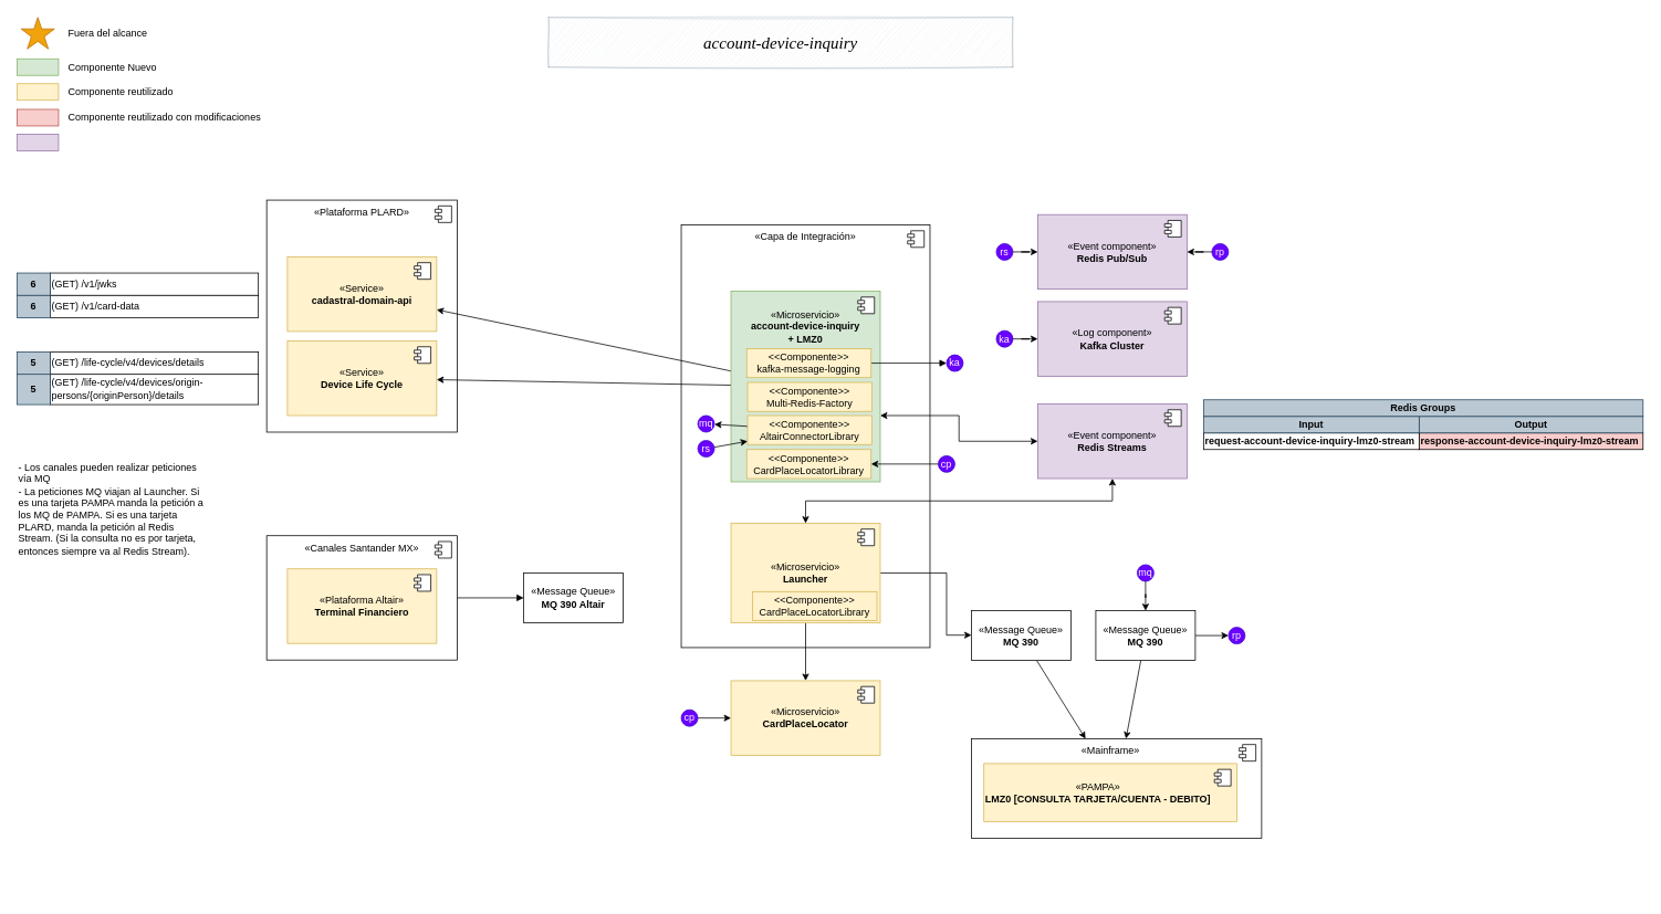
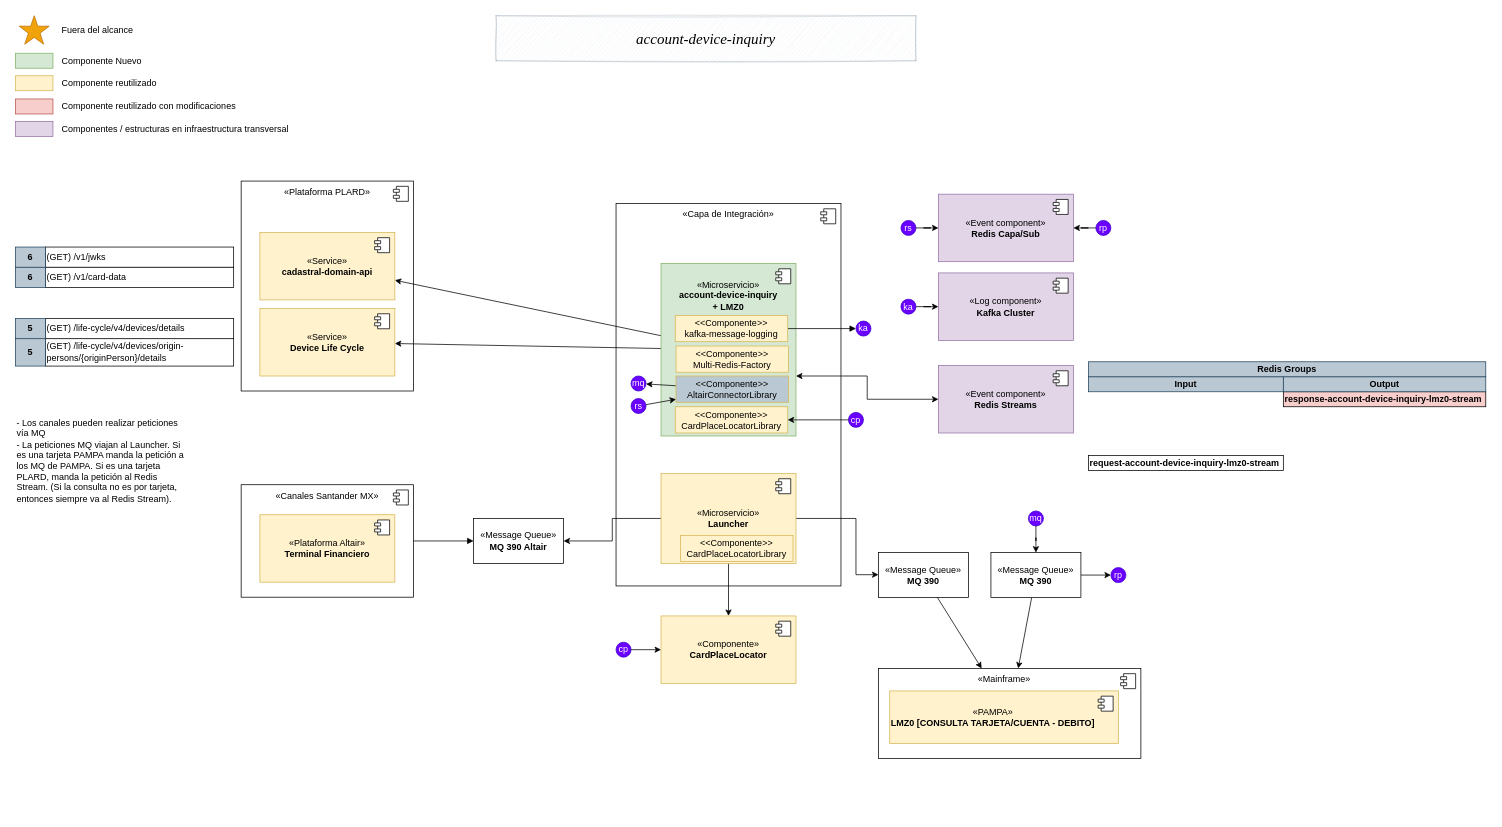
+ <mxCell id="19" value="Componentes / estructuras en infraestructura transversal" style="text;html=1;strokeColor=none;fillColor=none;align=left;verticalAlign=middle;whiteSpace=wrap;rounded=0;" parent="1" vertex="1"><mxGeometry x="80" y="161.5" width="350" height="20" as="geometry" /></mxCell>
- <mxCell id="84" value="&lt;div&gt;«Event component»&lt;b&gt;&lt;br&gt;&lt;/b&gt;&lt;/div&gt;&lt;div&gt;&lt;b&gt;Redis Pub/Sub&lt;/b&gt;&lt;/div&gt;" style="html=1;dropTarget=0;whiteSpace=wrap;fillColor=#e1d5e7;strokeColor=#9673a6;" parent="1" vertex="1"><mxGeometry x="1251" y="258.5" width="180" height="90" as="geometry" /></mxCell>
+ <mxCell id="84" value="&lt;div&gt;«Event component»&lt;b&gt;&lt;br&gt;&lt;/b&gt;&lt;/div&gt;&lt;div&gt;&lt;b&gt;Redis Capa/Sub&lt;/b&gt;&lt;/div&gt;" style="html=1;dropTarget=0;whiteSpace=wrap;fillColor=#e1d5e7;strokeColor=#9673a6;" parent="1" vertex="1"><mxGeometry x="1251" y="258.5" width="180" height="90" as="geometry" /></mxCell>
- <mxCell id="72" value="&amp;lt;&amp;lt;Componente&amp;gt;&amp;gt;&lt;div&gt;AltairConnectorLibrary&lt;/div&gt;" style="rounded=0;whiteSpace=wrap;html=1;fillColor=#fff2cc;strokeColor=#d6b656;" parent="1" vertex="1"><mxGeometry x="901" y="501" width="150" height="35" as="geometry" /></mxCell>
+ <mxCell id="72" value="&amp;lt;&amp;lt;Componente&amp;gt;&amp;gt;&lt;div&gt;AltairConnectorLibrary&lt;/div&gt;" style="rounded=0;whiteSpace=wrap;html=1;fillColor=#bac8d3;strokeColor=#d6b656;" parent="1" vertex="1"><mxGeometry x="901" y="501" width="150" height="35" as="geometry" /></mxCell>
- <mxCell id="60" value="&lt;font style=&quot;color: rgb(0, 0, 0);&quot;&gt;&lt;b style=&quot;font-size: 12px; text-align: center;&quot;&gt;request-&lt;/b&gt;&lt;b style=&quot;font-size: 12px; text-align: center;&quot;&gt;account-device-inquiry&lt;/b&gt;&lt;b style=&quot;font-size: 12px; text-align: center;&quot;&gt;-lmz0&lt;/b&gt;&lt;b style=&quot;font-size: 12px;&quot;&gt;-stream&lt;/b&gt;&lt;/font&gt;" style="rounded=0;whiteSpace=wrap;html=1;align=left;fontSize=11;" parent="1" vertex="1"><mxGeometry x="1451" y="522" width="260" height="20" as="geometry" /></mxCell>
+ <mxCell id="60" value="&lt;font style=&quot;color: rgb(0, 0, 0);&quot;&gt;&lt;b style=&quot;font-size: 12px; text-align: center;&quot;&gt;request-&lt;/b&gt;&lt;b style=&quot;font-size: 12px; text-align: center;&quot;&gt;account-device-inquiry&lt;/b&gt;&lt;b style=&quot;font-size: 12px; text-align: center;&quot;&gt;-lmz0&lt;/b&gt;&lt;b style=&quot;font-size: 12px;&quot;&gt;-stream&lt;/b&gt;&lt;/font&gt;" style="rounded=0;whiteSpace=wrap;html=1;align=left;fontSize=11;" parent="1" vertex="1"><mxGeometry x="1451" y="607" width="260" height="20" as="geometry" /></mxCell>
- <mxCell id="31" style="edgeStyle=orthogonalEdgeStyle;rounded=0;orthogonalLoop=1;jettySize=auto;html=1;startArrow=classic;startFill=1;exitX=0.5;exitY=0;exitDx=0;exitDy=0;" parent="1" source="29" target="42" edge="1"><mxGeometry relative="1" as="geometry"><mxPoint x="1031" y="554" as="sourcePoint" /></mxGeometry></mxCell>
+ <mxCell id="26" style="edgeStyle=orthogonalEdgeStyle;rounded=0;orthogonalLoop=1;jettySize=auto;html=1;" parent="1" source="29" target="35" edge="1"><mxGeometry relative="1" as="geometry" /></mxCell>
- <mxCell id="65" value="&lt;div&gt;«Microservicio»&lt;b&gt;&lt;br&gt;&lt;/b&gt;&lt;/div&gt;&lt;div&gt;&lt;b&gt;CardPlaceLocator&lt;/b&gt;&lt;/div&gt;" style="html=1;dropTarget=0;whiteSpace=wrap;fillColor=#fff2cc;strokeColor=#d6b656;" parent="1" vertex="1"><mxGeometry x="881" y="821" width="180" height="90" as="geometry" /></mxCell>
+ <mxCell id="65" value="&lt;div&gt;«Componente»&lt;b&gt;&lt;br&gt;&lt;/b&gt;&lt;/div&gt;&lt;div&gt;&lt;b&gt;CardPlaceLocator&lt;/b&gt;&lt;/div&gt;" style="html=1;dropTarget=0;whiteSpace=wrap;fillColor=#fff2cc;strokeColor=#d6b656;" parent="1" vertex="1"><mxGeometry x="881" y="821" width="180" height="90" as="geometry" /></mxCell>
